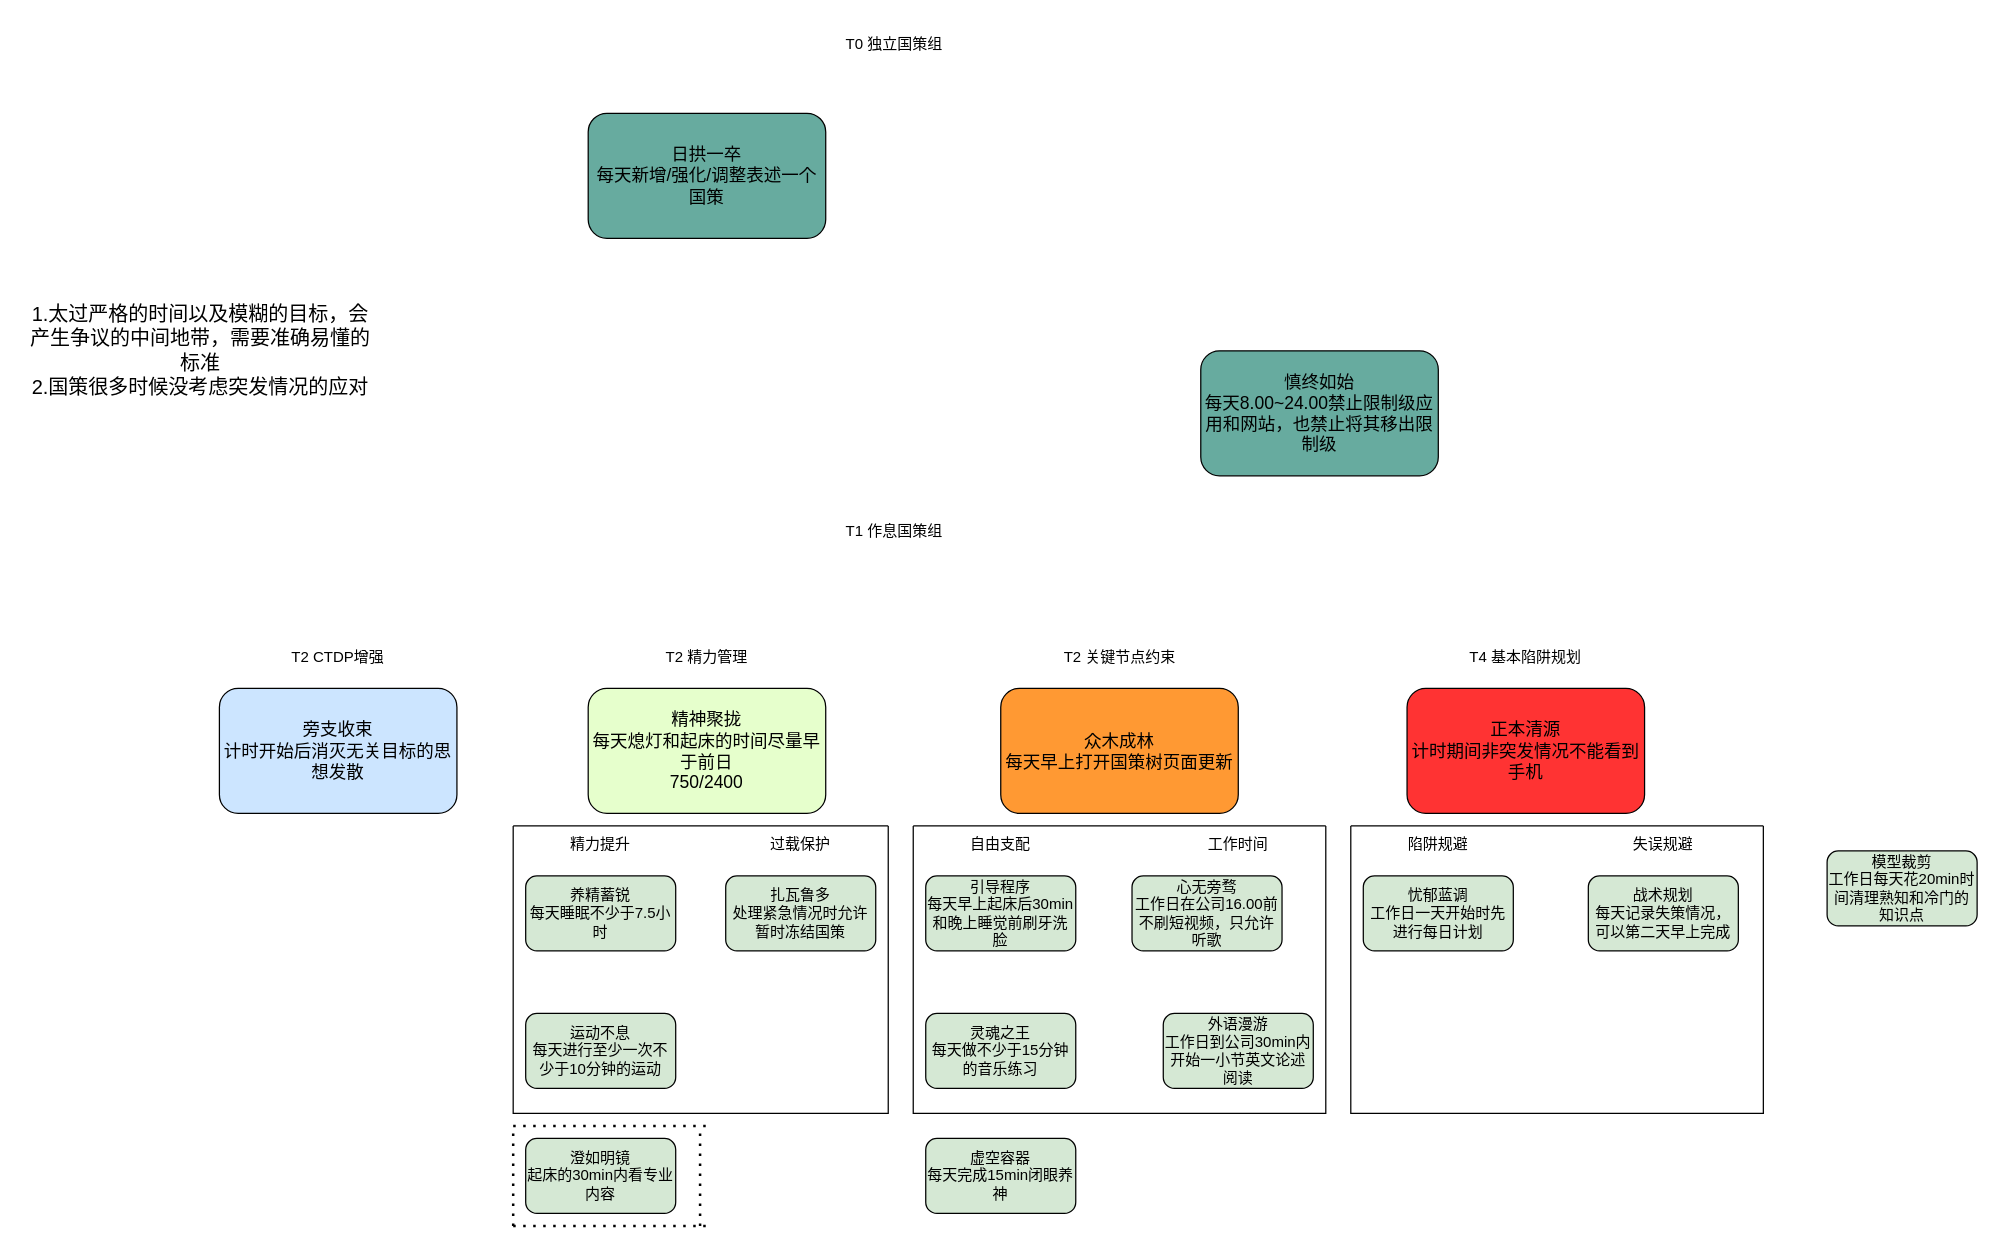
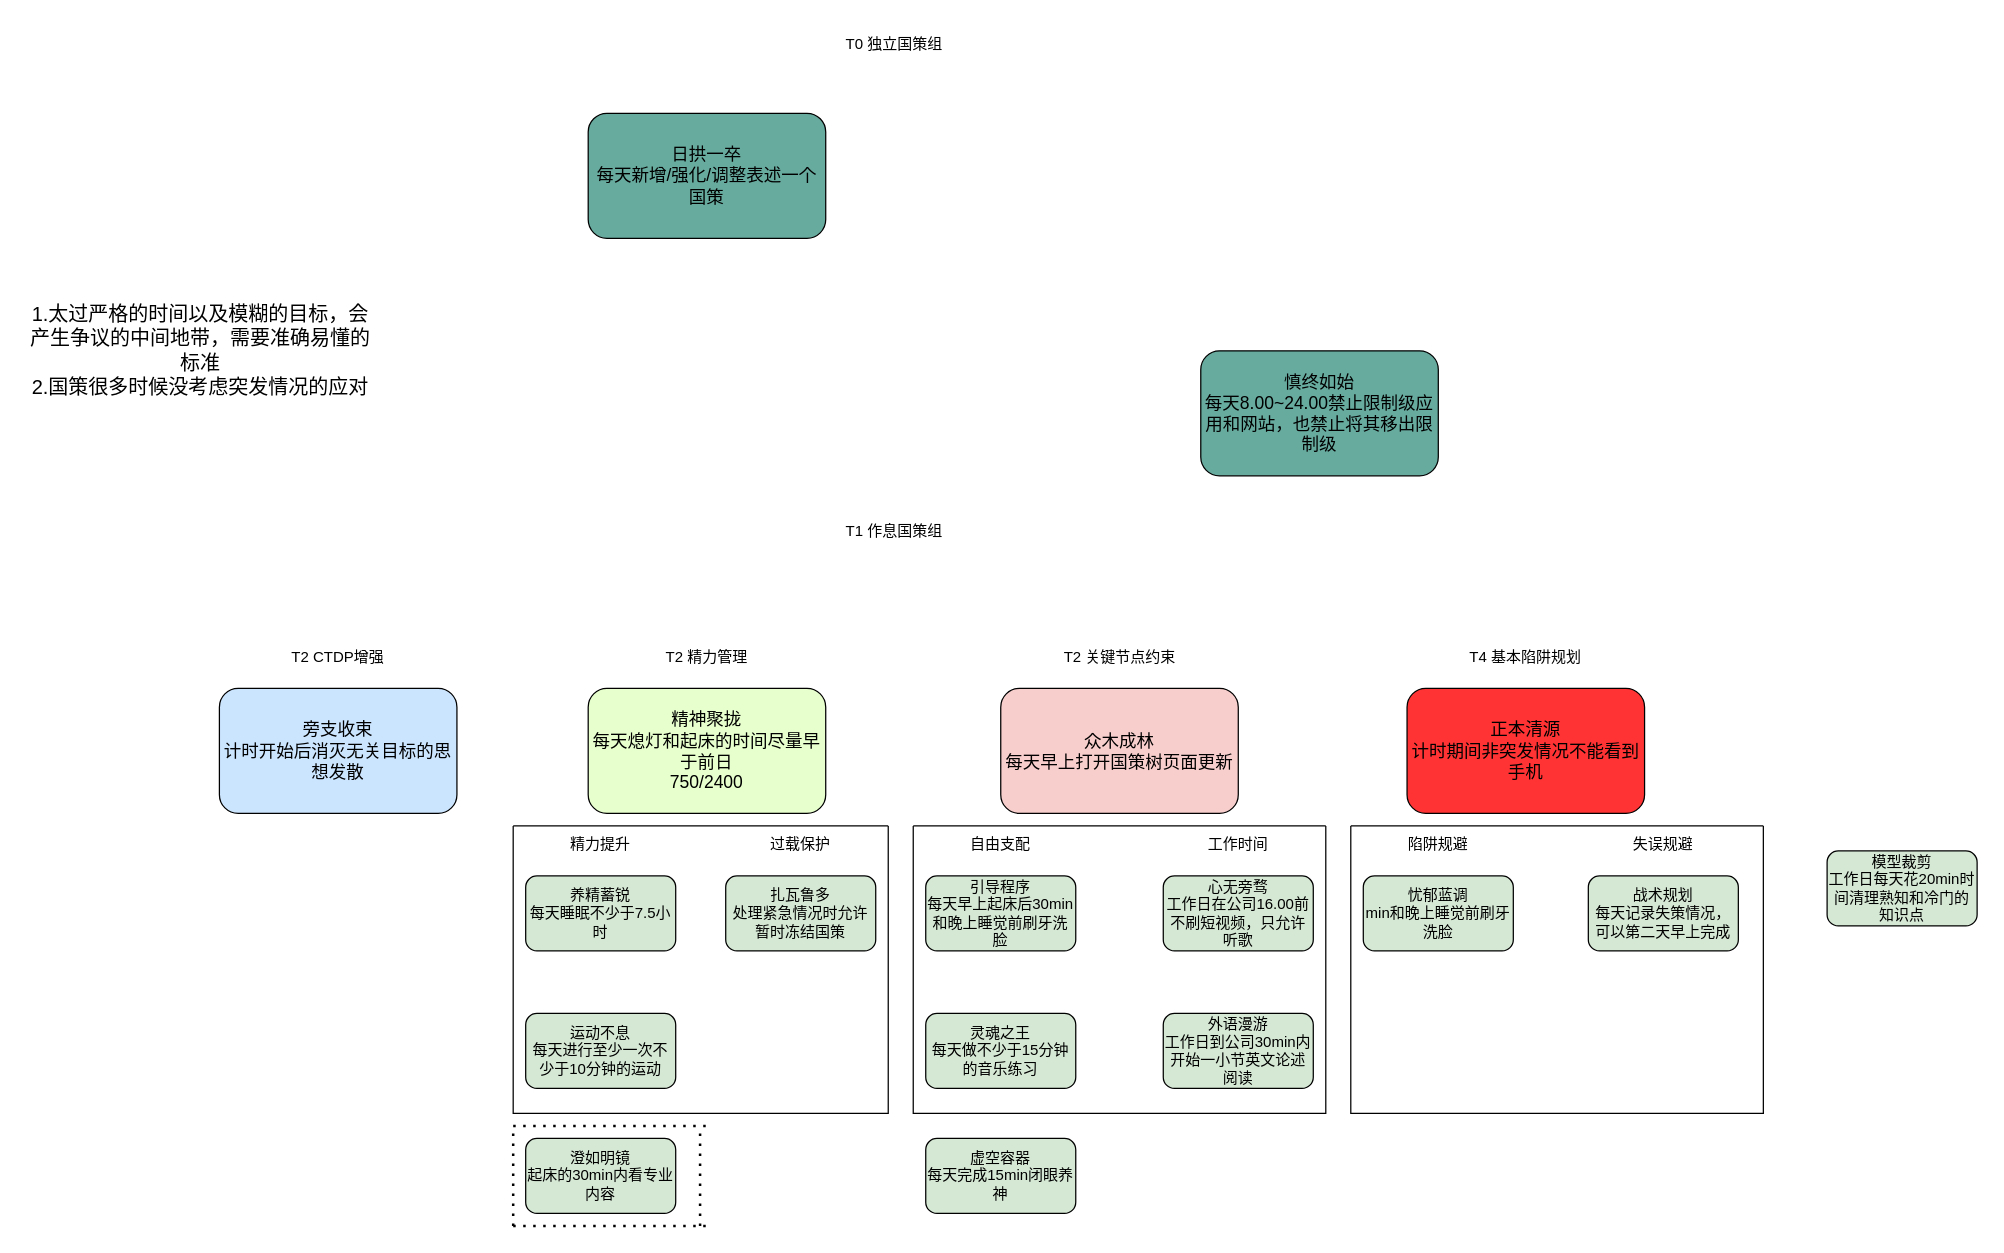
- <mxCell id="21" value="&lt;span style=&quot;font-size: 14px;&quot;&gt;众木成林&lt;br&gt;每天早上打开国策树页面更新&lt;/span&gt;" style="rounded=1;whiteSpace=wrap;html=1;fillColor=#FF9933;" parent="1" vertex="1"><mxGeometry x="800" y="550" width="190" height="100" as="geometry" /></mxCell>
+ <mxCell id="21" value="&lt;span style=&quot;font-size: 14px;&quot;&gt;众木成林&lt;br&gt;每天早上打开国策树页面更新&lt;/span&gt;" style="rounded=1;whiteSpace=wrap;html=1;fillColor=#f8cecc;" parent="1" vertex="1"><mxGeometry x="800" y="550" width="190" height="100" as="geometry" /></mxCell>
- <mxCell id="14" value="心无旁骛&lt;br&gt;工作日在公司16.00前不刷短视频，只允许听歌" style="rounded=1;whiteSpace=wrap;html=1;fillColor=#D5E8D4;" parent="1" vertex="1"><mxGeometry x="905" y="700" width="120" height="60" as="geometry" /></mxCell>
+ <mxCell id="14" value="心无旁骛&lt;br&gt;工作日在公司16.00前不刷短视频，只允许听歌" style="rounded=1;whiteSpace=wrap;html=1;fillColor=#D5E8D4;" parent="1" vertex="1"><mxGeometry x="930" y="700" width="120" height="60" as="geometry" /></mxCell>
- <mxCell id="17" value="忧郁蓝调&lt;br&gt;工作日一天开始时先进行每日计划" style="rounded=1;whiteSpace=wrap;html=1;fillColor=#D5E8D4;" parent="1" vertex="1"><mxGeometry x="1090" y="700" width="120" height="60" as="geometry" /></mxCell>
+ <mxCell id="17" value="忧郁蓝调&lt;br&gt;min和晚上睡觉前刷牙洗脸" style="rounded=1;whiteSpace=wrap;html=1;fillColor=#D5E8D4;" parent="1" vertex="1"><mxGeometry x="1090" y="700" width="120" height="60" as="geometry" /></mxCell>
